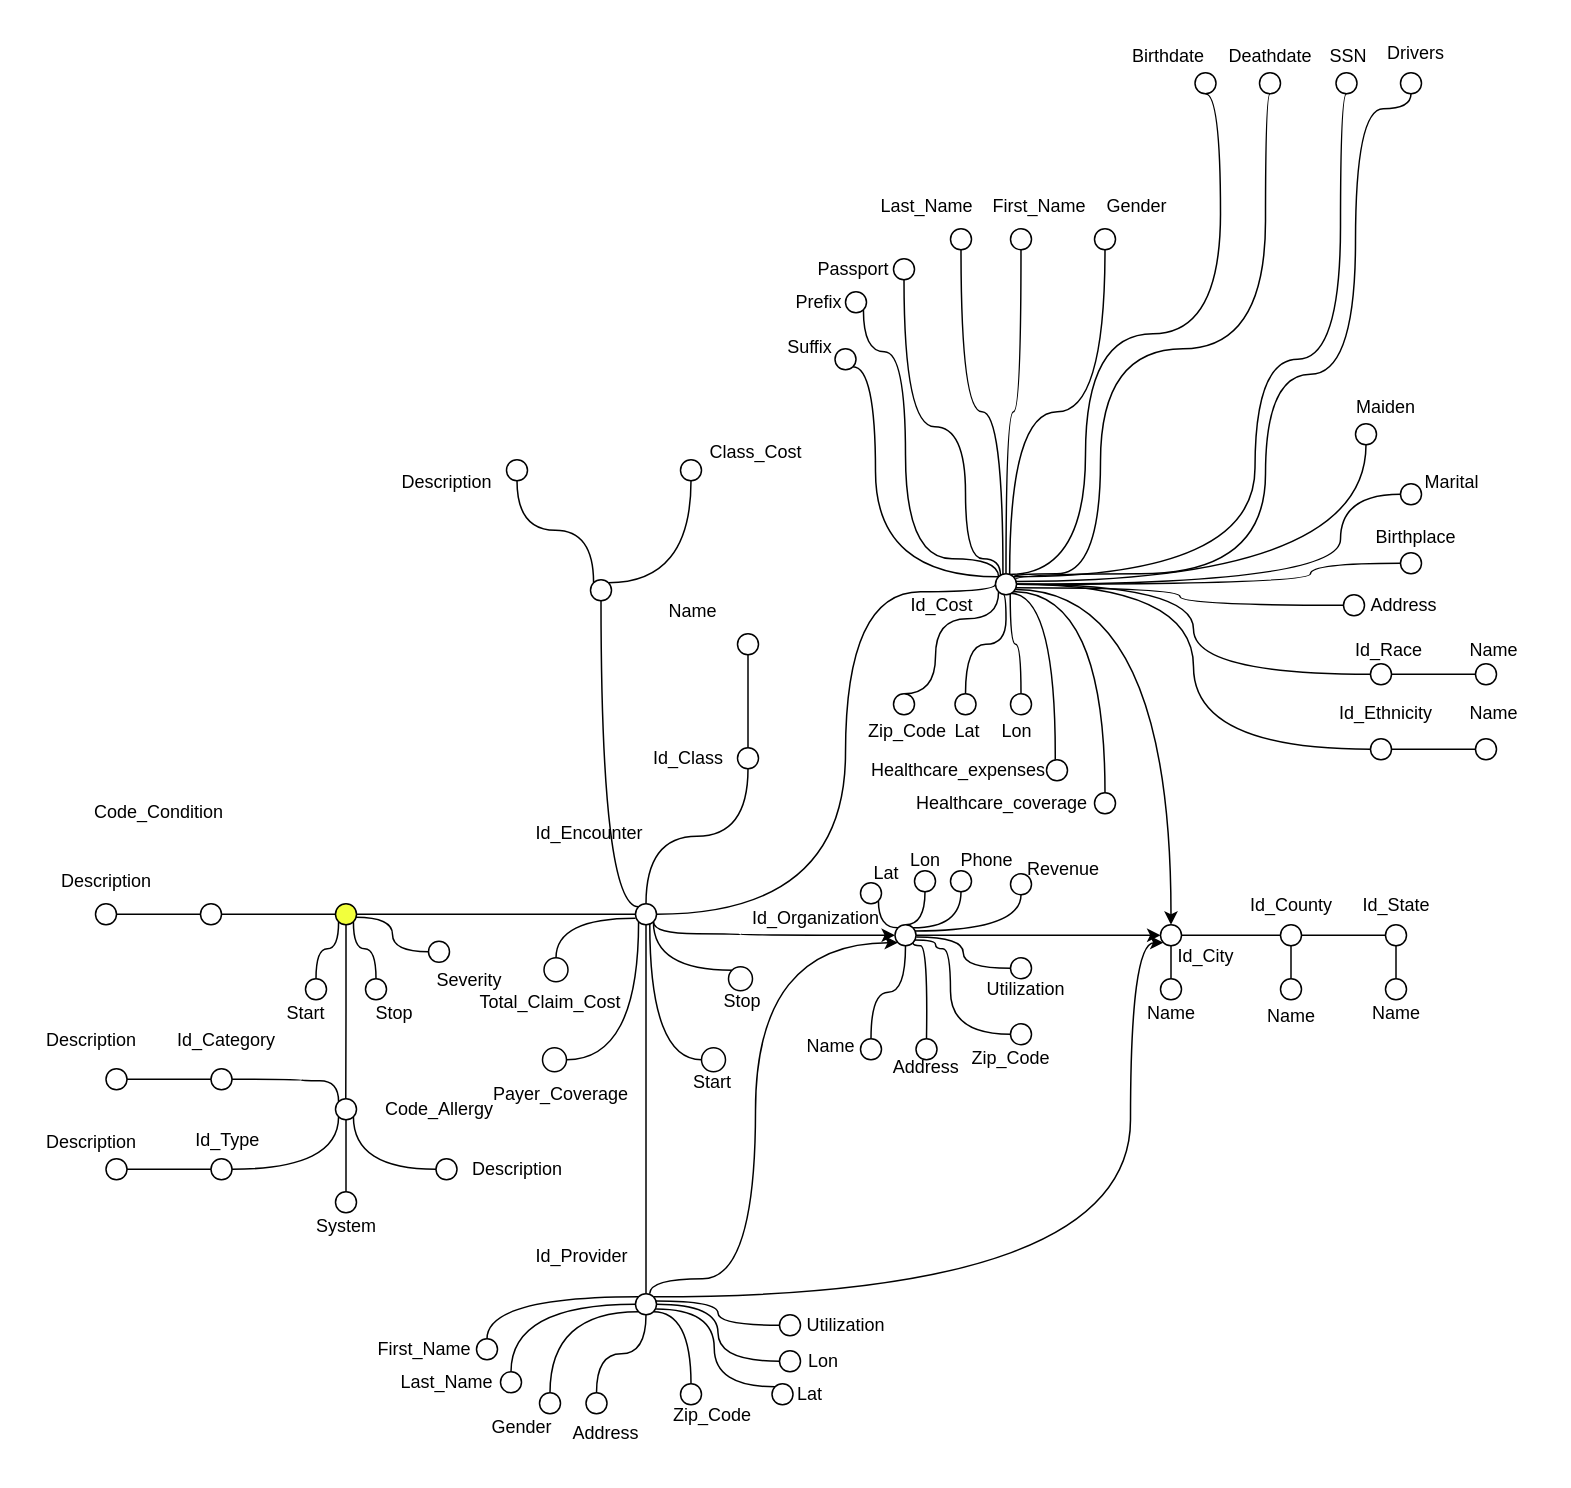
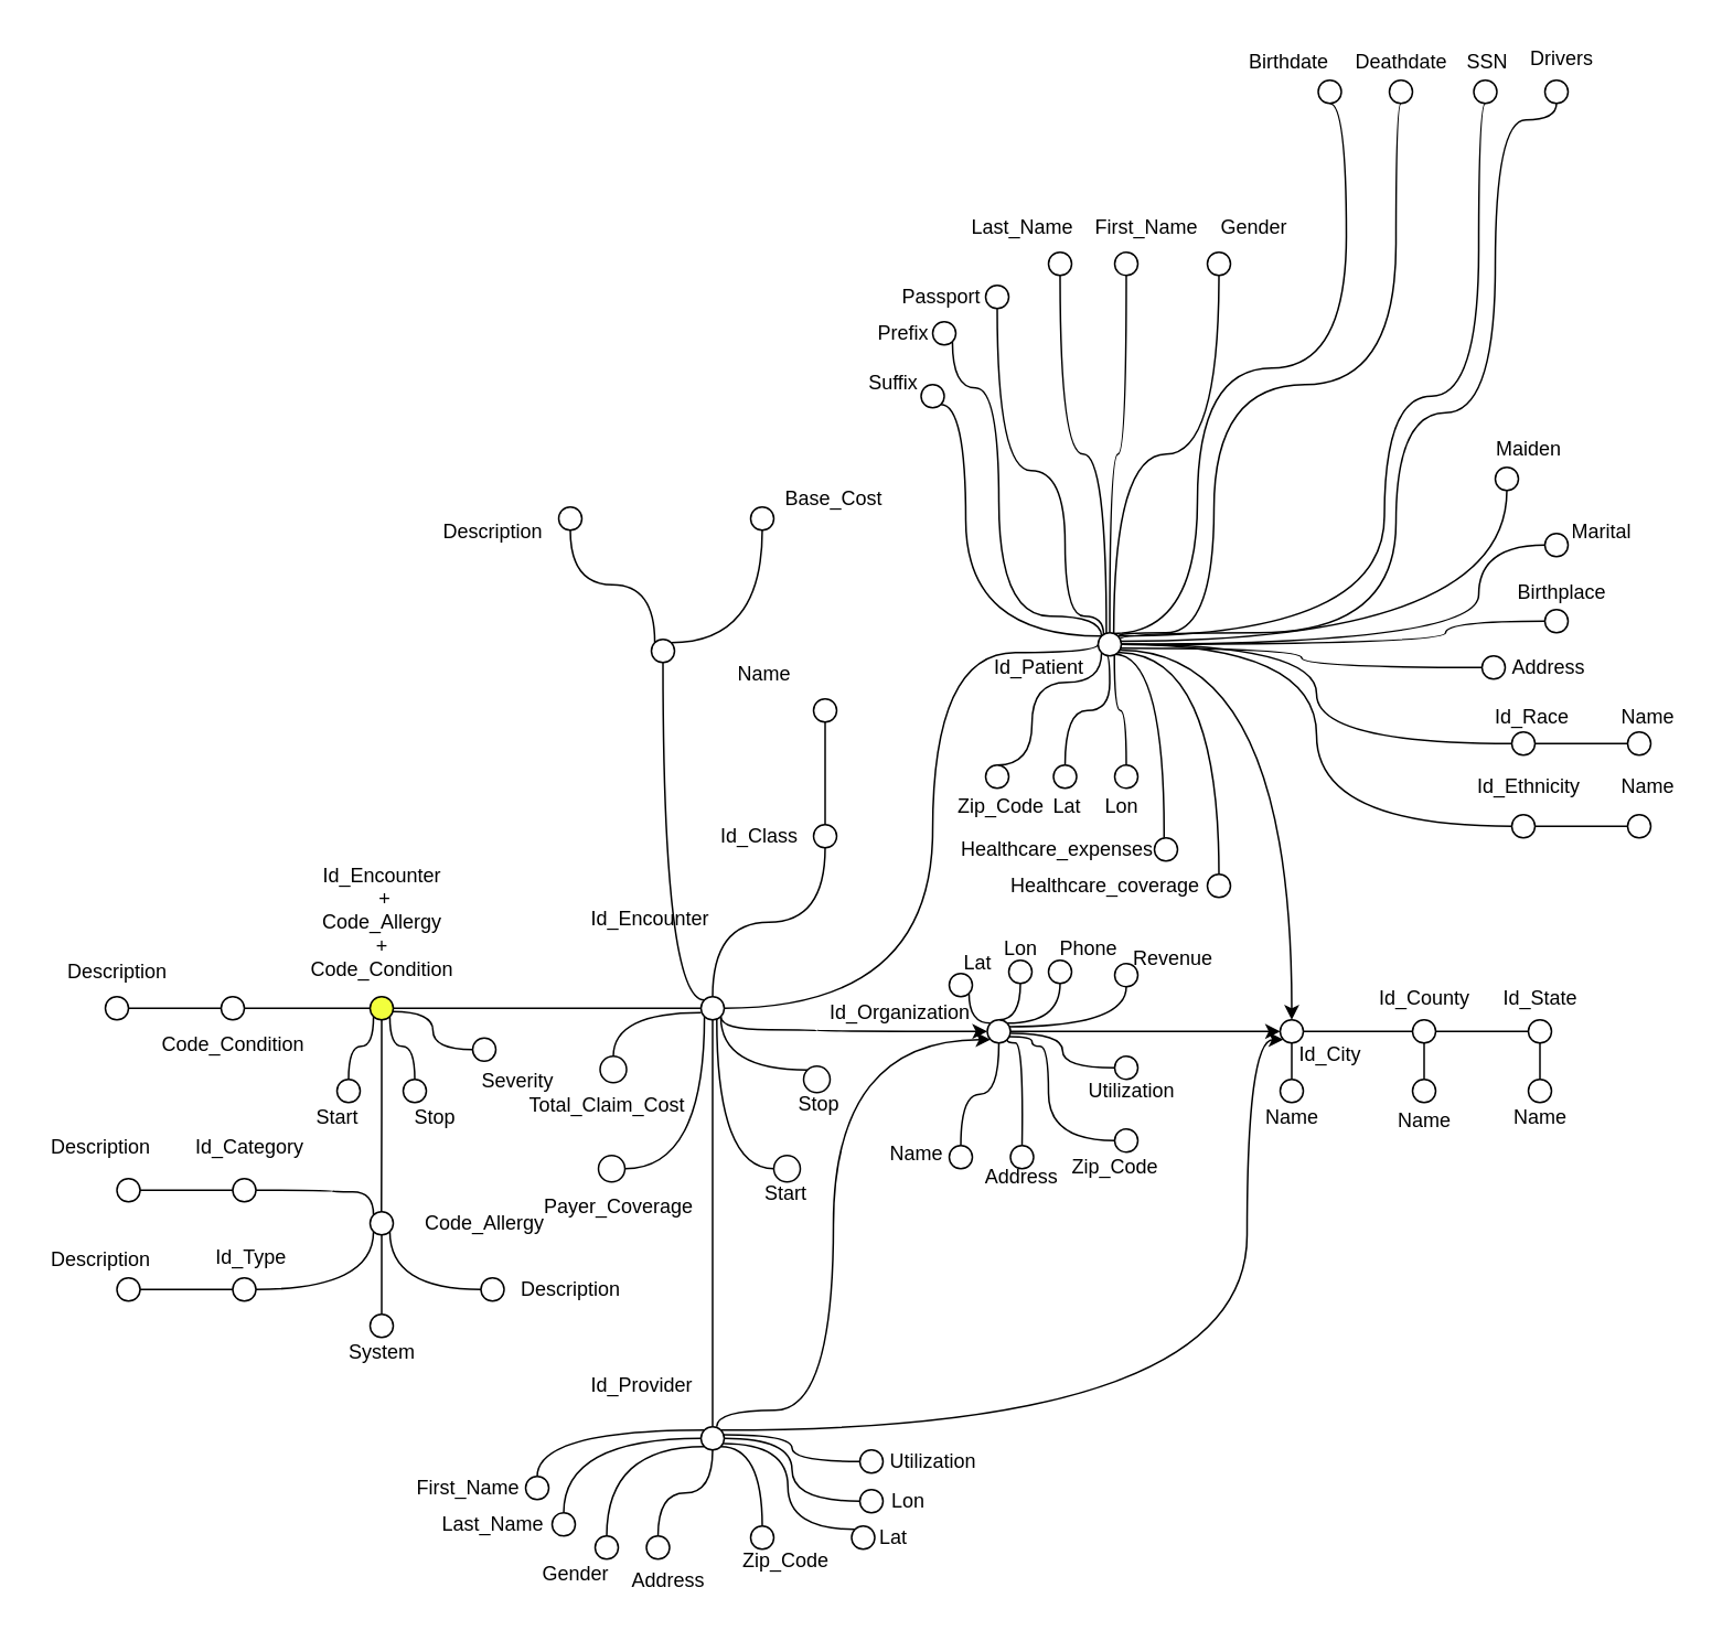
- <mxCell id="57" value="Class_Cost" style="text;html=1;align=center;verticalAlign=middle;resizable=0;points=[];autosize=1;strokeColor=none;fillColor=none;" vertex="1" parent="1"><mxGeometry x="463" y="286" width="80" height="30" as="geometry" /></mxCell>
+ <mxCell id="57" value="Base_Cost" style="text;html=1;align=center;verticalAlign=middle;resizable=0;points=[];autosize=1;strokeColor=none;fillColor=none;" vertex="1" parent="1"><mxGeometry x="463" y="286" width="80" height="30" as="geometry" /></mxCell>
- <mxCell id="134" value="Id_Cost" style="text;html=1;align=center;verticalAlign=middle;resizable=0;points=[];autosize=1;strokeColor=none;fillColor=none;" vertex="1" parent="1"><mxGeometry x="587" y="388" width="80" height="30" as="geometry" /></mxCell>
+ <mxCell id="134" value="Id_Patient" style="text;html=1;align=center;verticalAlign=middle;resizable=0;points=[];autosize=1;strokeColor=none;fillColor=none;" vertex="1" parent="1"><mxGeometry x="587" y="388" width="80" height="30" as="geometry" /></mxCell>
- <mxCell id="28" value="Code_Condition" style="text;html=1;align=center;verticalAlign=middle;resizable=0;points=[];autosize=1;strokeColor=none;fillColor=none;" vertex="1" parent="1"><mxGeometry x="50" y="526" width="110" height="30" as="geometry" /></mxCell>
+ <mxCell id="28" value="Code_Condition" style="text;html=1;align=center;verticalAlign=middle;resizable=0;points=[];autosize=1;strokeColor=none;fillColor=none;" vertex="1" parent="1"><mxGeometry x="85" y="616" width="110" height="30" as="geometry" /></mxCell>
+ <mxCell id="5" value="Id_Encounter&lt;div&gt;&amp;nbsp;+&lt;div&gt;Code_Allergy&lt;/div&gt;&lt;div&gt;&lt;span style=&quot;background-color: transparent; color: light-dark(rgb(0, 0, 0), rgb(255, 255, 255));&quot;&gt;+&lt;/span&gt;&lt;/div&gt;&lt;div&gt;Code_Condition&lt;/div&gt;&lt;/div&gt;" style="text;html=1;align=center;verticalAlign=middle;resizable=0;points=[];autosize=1;strokeColor=none;fillColor=none;" vertex="1" parent="1"><mxGeometry x="175" y="512" width="110" height="90" as="geometry" /></mxCell>
